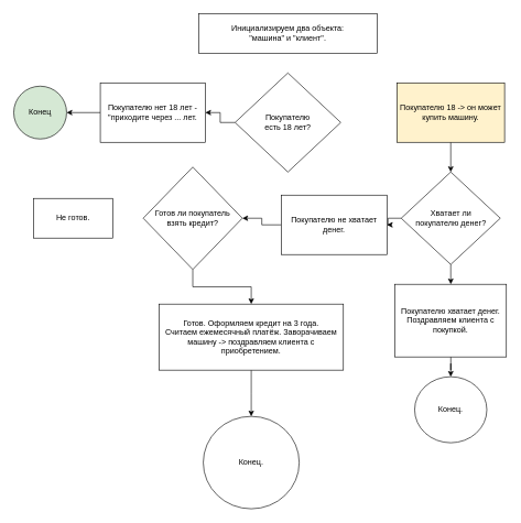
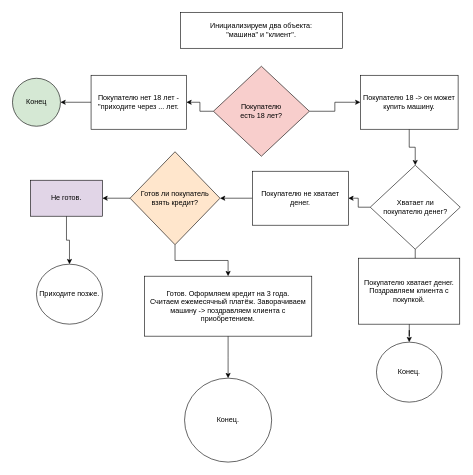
+ <mxCell id="3" value="" style="edgeStyle=orthogonalEdgeStyle;rounded=0;orthogonalLoop=1;jettySize=auto;html=1;" edge="1" parent="1" source="5" target="7"><mxGeometry relative="1" as="geometry" /></mxCell>
- <mxCell id="7" value="Покупателю 18 -&amp;gt; он может купить машину." style="whiteSpace=wrap;html=1;fillColor=#fff2cc;" vertex="1" parent="1"><mxGeometry x="600" y="125" width="163" height="90" as="geometry" /></mxCell>
+ <mxCell id="7" value="Покупателю 18 -&amp;gt; он может купить машину." style="whiteSpace=wrap;html=1;" vertex="1" parent="1"><mxGeometry x="600" y="125" width="163" height="90" as="geometry" /></mxCell>
- <mxCell id="5" value="Покупателю &lt;br&gt;есть 18 лет?" style="rhombus;whiteSpace=wrap;html=1;" vertex="1" parent="1"><mxGeometry x="355" y="110" width="160" height="150" as="geometry" /></mxCell>
+ <mxCell id="5" value="Покупателю &lt;br&gt;есть 18 лет?" style="rhombus;whiteSpace=wrap;html=1;fillColor=#f8cecc;" vertex="1" parent="1"><mxGeometry x="355" y="110" width="160" height="150" as="geometry" /></mxCell>
- <mxCell id="25" value="Не готов." style="whiteSpace=wrap;html=1;" vertex="1" parent="1"><mxGeometry x="50" y="300" width="120" height="60" as="geometry" /></mxCell>
+ <mxCell id="25" value="Не готов." style="whiteSpace=wrap;html=1;fillColor=#e1d5e7;" vertex="1" parent="1"><mxGeometry x="50" y="300" width="120" height="60" as="geometry" /></mxCell>
+ <mxCell id="20" value="" style="edgeStyle=orthogonalEdgeStyle;rounded=0;orthogonalLoop=1;jettySize=auto;html=1;" edge="1" parent="1" source="21" target="25"><mxGeometry relative="1" as="geometry" /></mxCell>
- <mxCell id="21" value="Готов ли покупатель &lt;br&gt;взять кредит?" style="rhombus;whiteSpace=wrap;html=1;" vertex="1" parent="1"><mxGeometry x="216" y="252.5" width="150" height="155" as="geometry" /></mxCell>
+ <mxCell id="21" value="Готов ли покупатель &lt;br&gt;взять кредит?" style="rhombus;whiteSpace=wrap;html=1;fillColor=#ffe6cc;" vertex="1" parent="1"><mxGeometry x="216" y="252.5" width="150" height="155" as="geometry" /></mxCell>
- <mxCell id="13" value="Хватает ли &lt;br&gt;покупателю денег?" style="rhombus;whiteSpace=wrap;html=1;" vertex="1" parent="1"><mxGeometry x="606.5" y="260" width="150" height="140" as="geometry" /></mxCell>
+ <mxCell id="13" value="Хватает ли &lt;br&gt;покупателю денег?" style="rhombus;whiteSpace=wrap;html=1;" vertex="1" parent="1"><mxGeometry x="616.5" y="275" width="150" height="140" as="geometry" /></mxCell>
- <mxCell id="18" value="Покупателю не хватает денег." style="whiteSpace=wrap;html=1;" vertex="1" parent="1"><mxGeometry x="425" y="295" width="160" height="90" as="geometry" /></mxCell>
+ <mxCell id="18" value="Покупателю не хватает денег." style="whiteSpace=wrap;html=1;" vertex="1" parent="1"><mxGeometry x="420" y="285" width="160" height="90" as="geometry" /></mxCell>
+ <mxCell id="24" value="" style="edgeStyle=orthogonalEdgeStyle;rounded=0;orthogonalLoop=1;jettySize=auto;html=1;" edge="1" parent="1" source="25" target="26"><mxGeometry relative="1" as="geometry" /></mxCell>
+ <mxCell id="26" value="Приходите позже." style="ellipse;whiteSpace=wrap;html=1;" vertex="1" parent="1"><mxGeometry x="60" y="440" width="110" height="100" as="geometry" /></mxCell>
